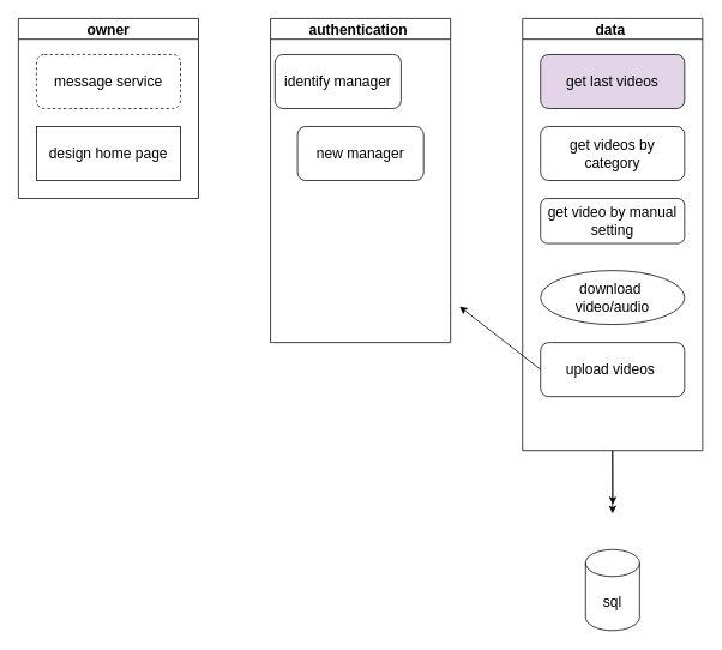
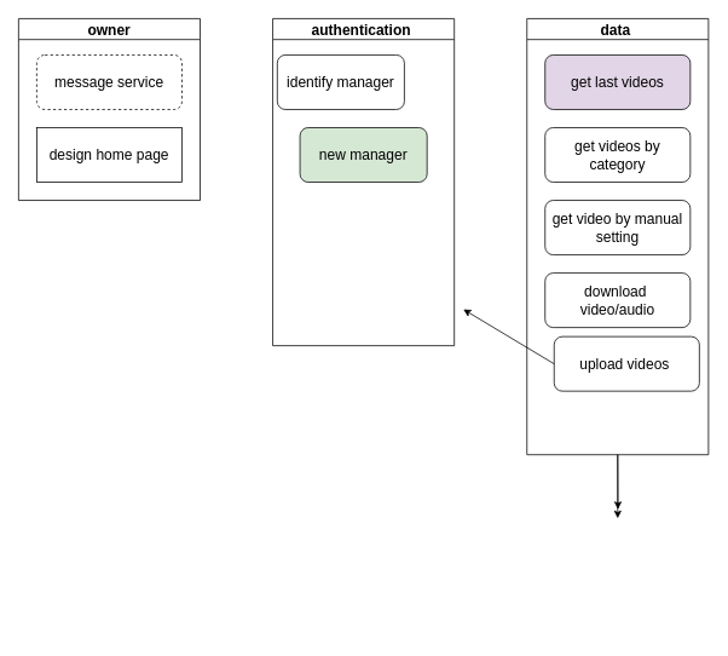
- <mxCell id="13" value="new&amp;nbsp;manager" style="rounded=1;whiteSpace=wrap;html=1;fontSize=16;" vertex="1" parent="11"><mxGeometry x="30" y="120" width="140" height="60" as="geometry" /></mxCell>
+ <mxCell id="13" value="new&amp;nbsp;manager" style="rounded=1;whiteSpace=wrap;html=1;fontSize=16;fillColor=#d5e8d4;" vertex="1" parent="11"><mxGeometry x="30" y="120" width="140" height="60" as="geometry" /></mxCell>
- <mxCell id="9" value="get video by&amp;nbsp;manual setting" style="rounded=1;whiteSpace=wrap;html=1;fontSize=16;" vertex="1" parent="5"><mxGeometry x="20" y="200" width="160" height="50" as="geometry" /></mxCell>
+ <mxCell id="9" value="get video by&amp;nbsp;manual setting" style="rounded=1;whiteSpace=wrap;html=1;fontSize=16;" vertex="1" parent="5"><mxGeometry x="20" y="200" width="160" height="60" as="geometry" /></mxCell>
- <mxCell id="8" value="download&amp;nbsp; video/audio" style="ellipse;whiteSpace=wrap;html=1;fontSize=16;" vertex="1" parent="5"><mxGeometry x="20" y="280" width="160" height="60" as="geometry" /></mxCell>
+ <mxCell id="8" value="download&amp;nbsp; video/audio" style="rounded=1;whiteSpace=wrap;html=1;fontSize=16;" vertex="1" parent="5"><mxGeometry x="20" y="280" width="160" height="60" as="geometry" /></mxCell>
- <mxCell id="10" value="upload videos&amp;nbsp;" style="rounded=1;whiteSpace=wrap;html=1;fontSize=16;" vertex="1" parent="5"><mxGeometry x="20" y="360" width="160" height="60" as="geometry" /></mxCell>
+ <mxCell id="10" value="upload videos&amp;nbsp;" style="rounded=1;whiteSpace=wrap;html=1;fontSize=16;" vertex="1" parent="5"><mxGeometry x="30" y="350" width="160" height="60" as="geometry" /></mxCell>
- <mxCell id="2" value="&lt;font style=&quot;font-size: 16px;&quot;&gt;sql&lt;/font&gt;" style="shape=cylinder3;whiteSpace=wrap;html=1;boundedLbl=1;backgroundOutline=1;size=15;" vertex="1" parent="1"><mxGeometry x="650" y="610" width="60" height="90" as="geometry" /></mxCell>
